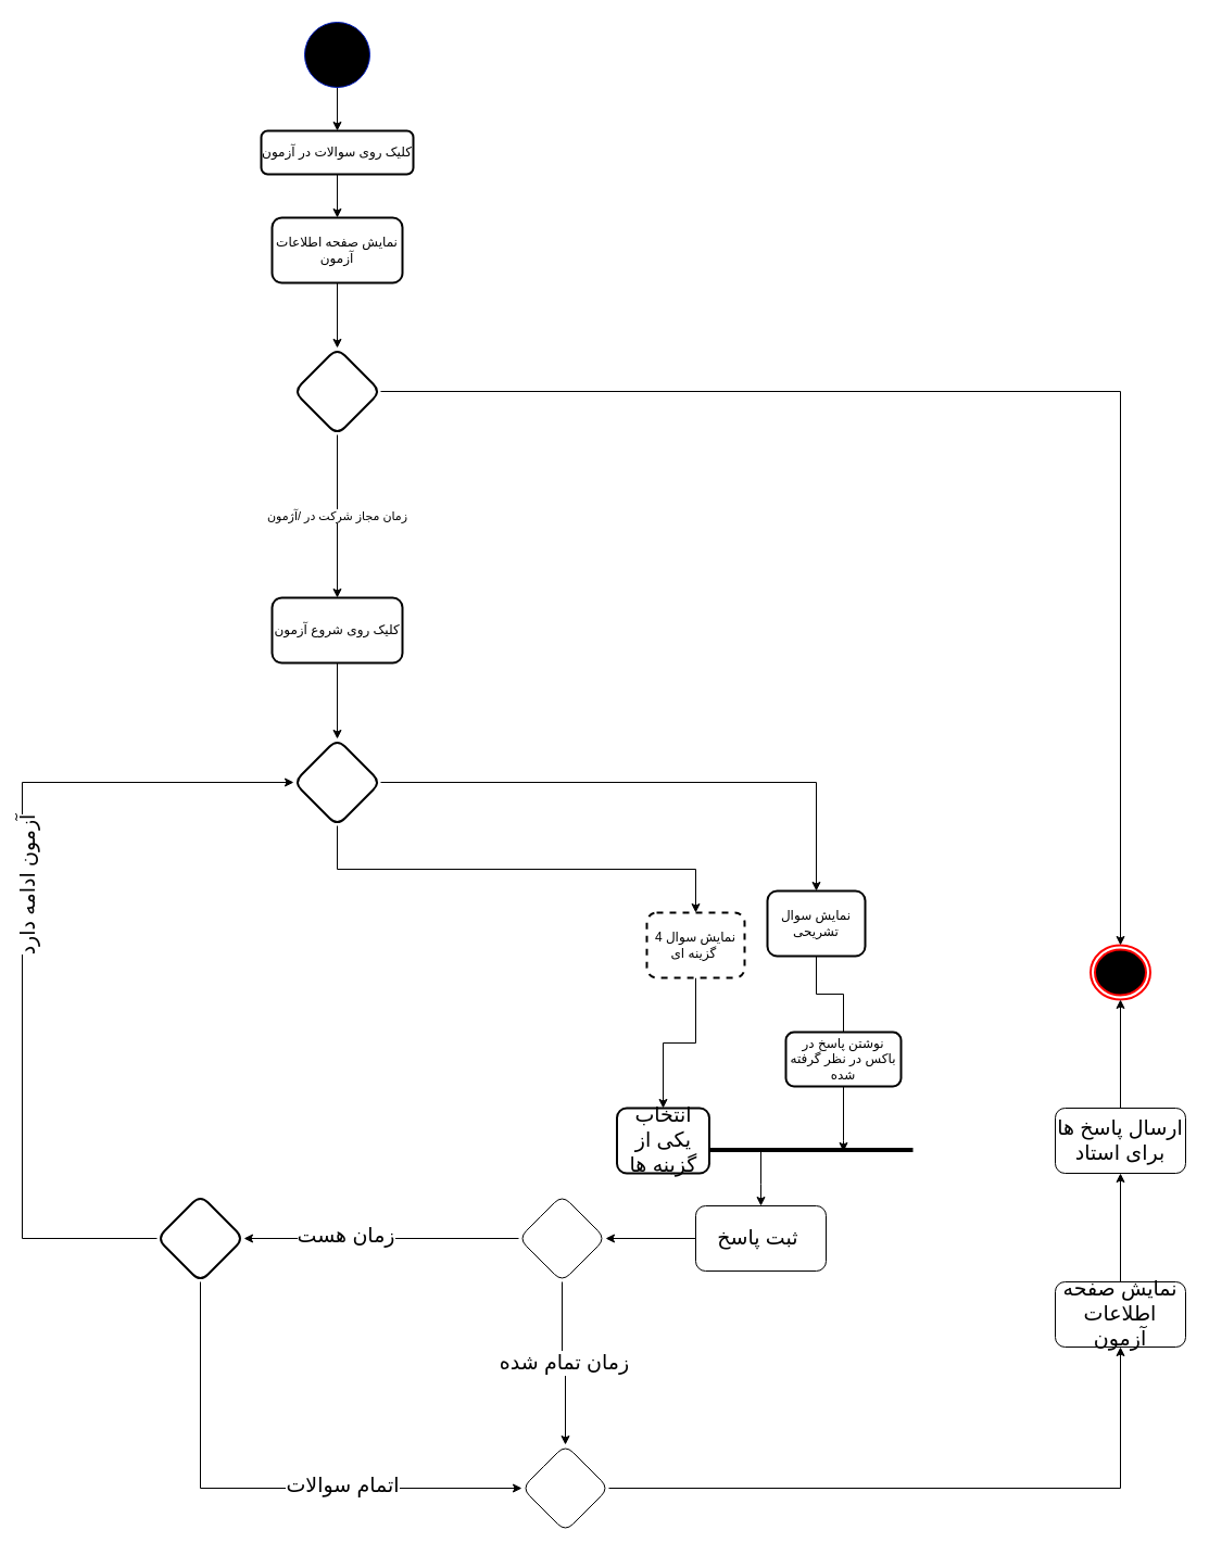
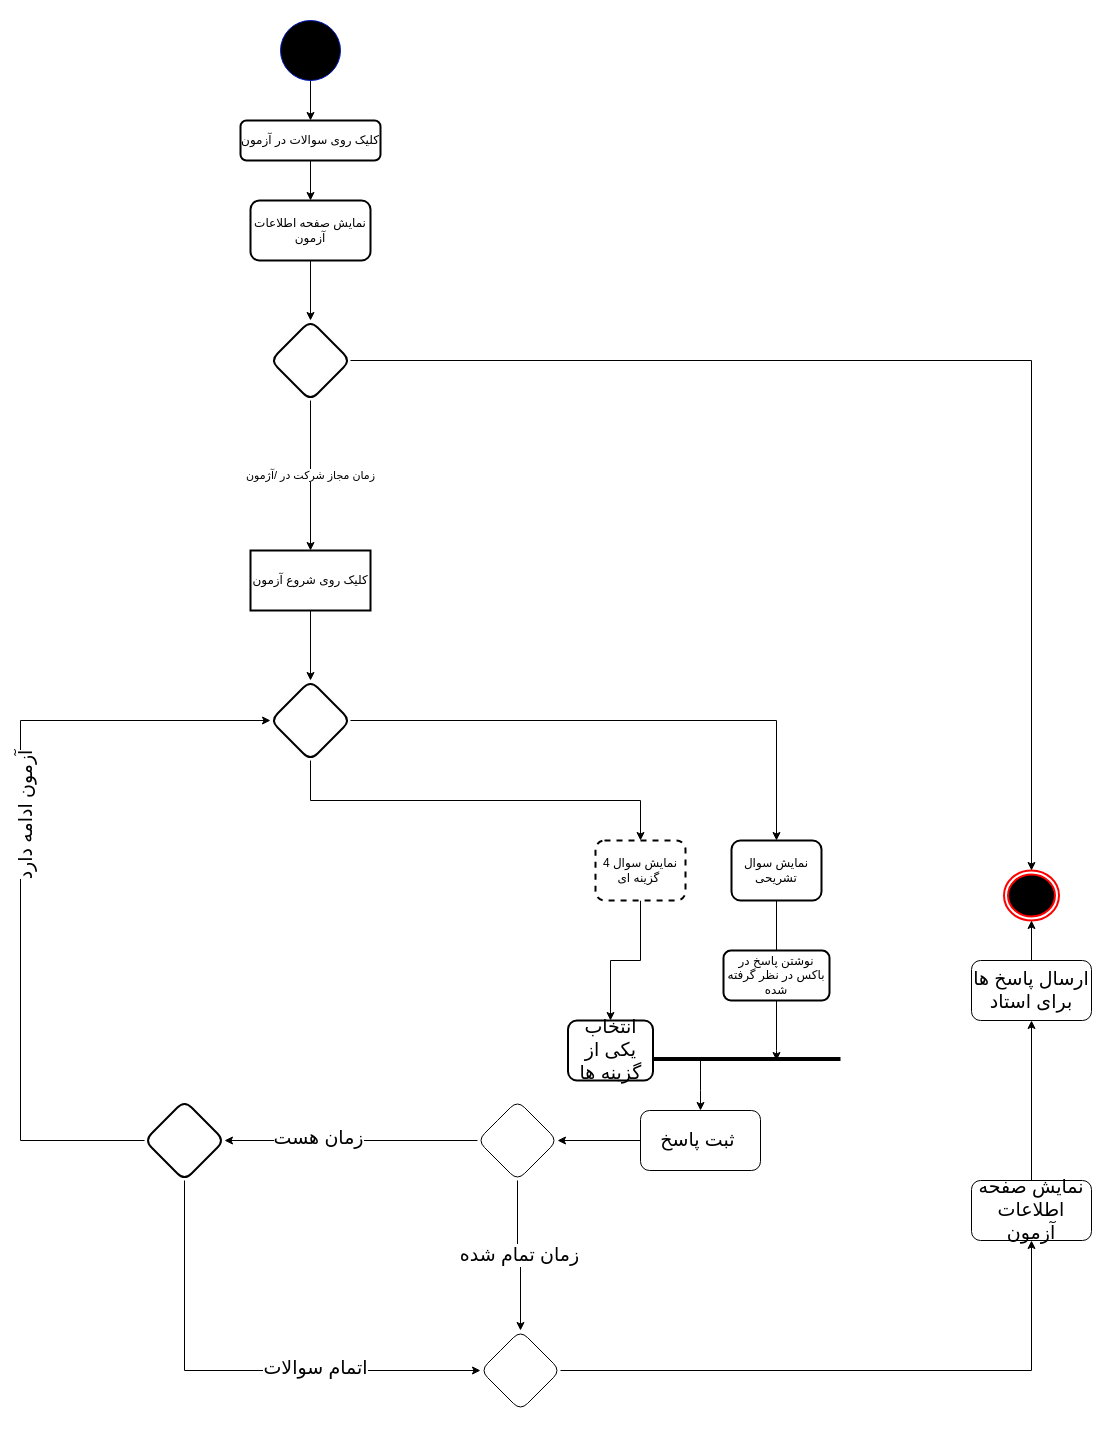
- <mxCell id="10" value="کلیک روی شروع آزمون" style="whiteSpace=wrap;html=1;rounded=1;strokeWidth=2;" parent="1" vertex="1"><mxGeometry x="250" y="550" width="120" height="60" as="geometry" /></mxCell>
+ <mxCell id="10" value="کلیک روی شروع آزمون" style="whiteSpace=wrap;html=1;strokeWidth=2;rounded=0;" parent="1" vertex="1"><mxGeometry x="250" y="550" width="120" height="60" as="geometry" /></mxCell>
- <mxCell id="23" value="نمایش سوال تشریحی" style="whiteSpace=wrap;html=1;rounded=1;strokeWidth=2;" parent="1" vertex="1"><mxGeometry x="706" y="820" width="90" height="60" as="geometry" /></mxCell>
+ <mxCell id="23" value="نمایش سوال تشریحی" style="whiteSpace=wrap;html=1;rounded=1;strokeWidth=2;" parent="1" vertex="1"><mxGeometry x="731" y="840" width="90" height="60" as="geometry" /></mxCell>
- <mxCell id="34" value="ارسال پاسخ ها برای استاد" style="rounded=1;whiteSpace=wrap;html=1;strokeWidth=1;fontSize=19;" parent="1" vertex="1"><mxGeometry x="971" y="1020" width="120" height="60" as="geometry" /></mxCell>
+ <mxCell id="34" value="ارسال پاسخ ها برای استاد" style="rounded=1;whiteSpace=wrap;html=1;strokeWidth=1;fontSize=19;" parent="1" vertex="1"><mxGeometry x="971" y="960" width="120" height="60" as="geometry" /></mxCell>
